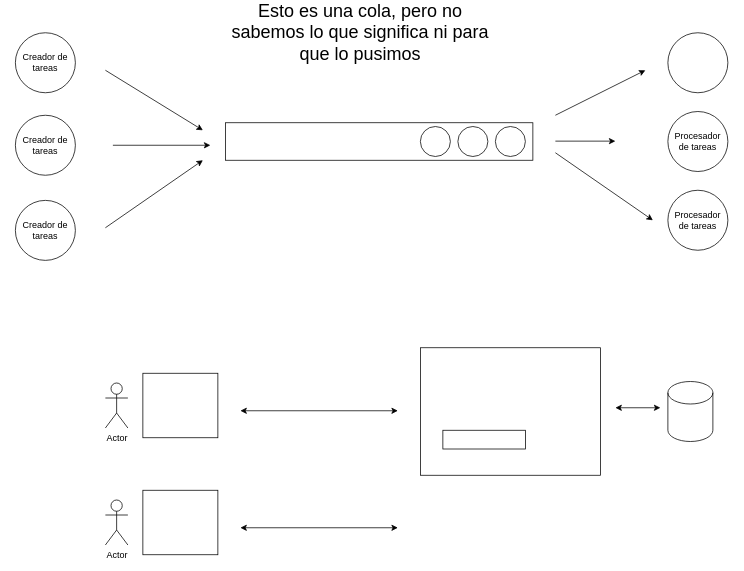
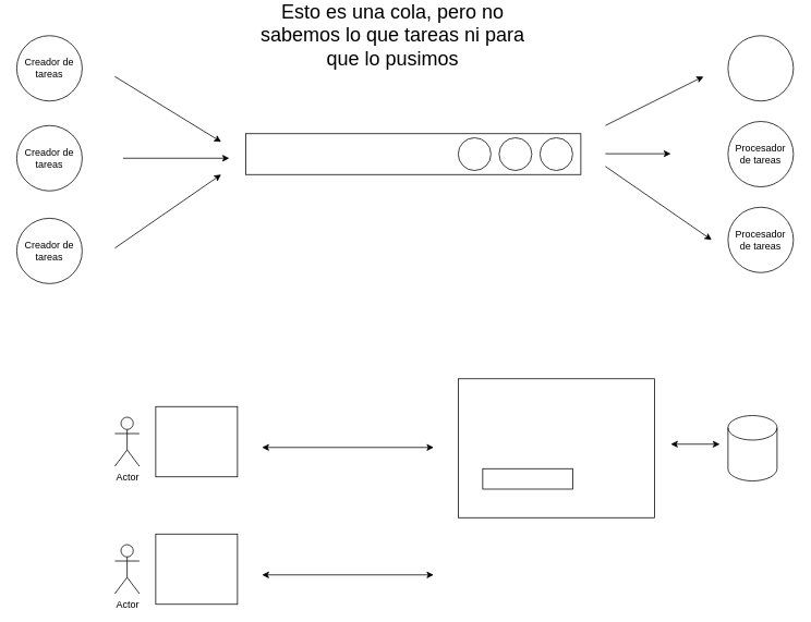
- <mxCell id="28" value="&lt;font style=&quot;font-size: 24px&quot;&gt;Esto es una cola, pero no sabemos lo que significa ni para que lo pusimos&lt;/font&gt;" style="text;html=1;strokeColor=none;fillColor=none;align=center;verticalAlign=middle;whiteSpace=wrap;rounded=0;" parent="1" vertex="1"><mxGeometry x="300" y="20" width="360" height="20" as="geometry" /></mxCell>
+ <mxCell id="28" value="&lt;font style=&quot;font-size: 24px&quot;&gt;Esto es una cola, pero no sabemos lo que tareas ni para que lo pusimos&lt;/font&gt;" style="text;html=1;strokeColor=none;fillColor=none;align=center;verticalAlign=middle;whiteSpace=wrap;rounded=0;" parent="1" vertex="1"><mxGeometry x="300" y="20" width="360" height="20" as="geometry" /></mxCell>
